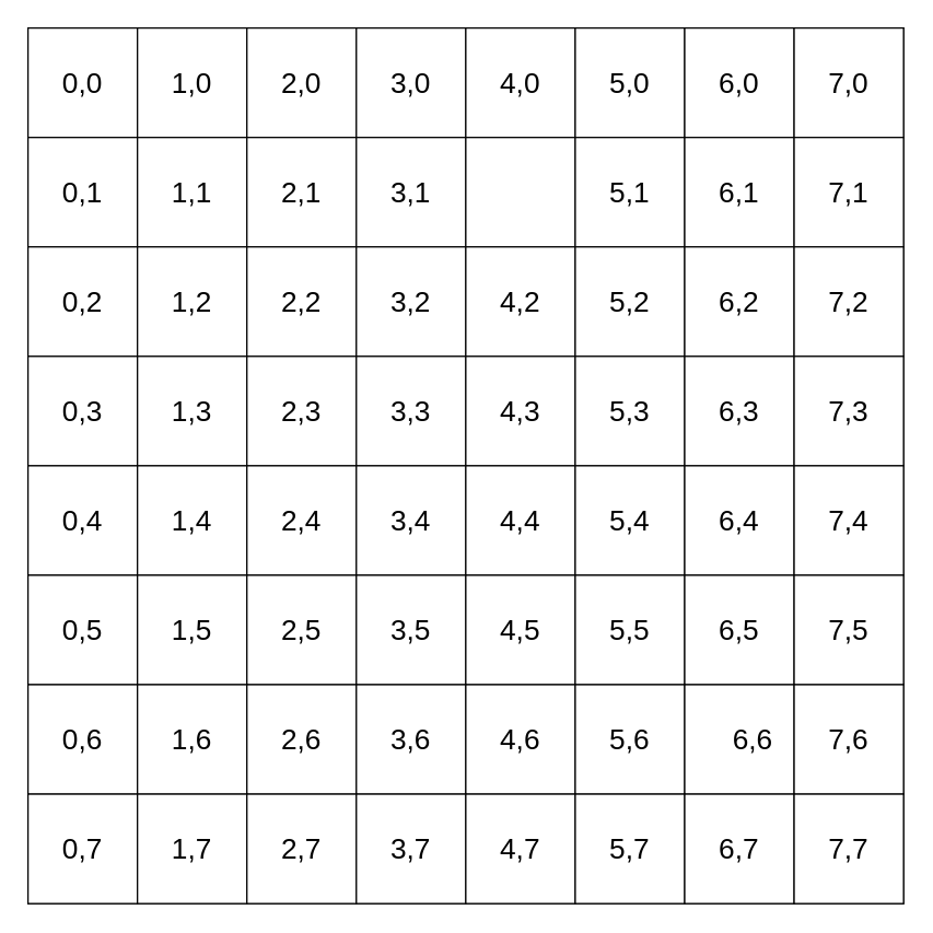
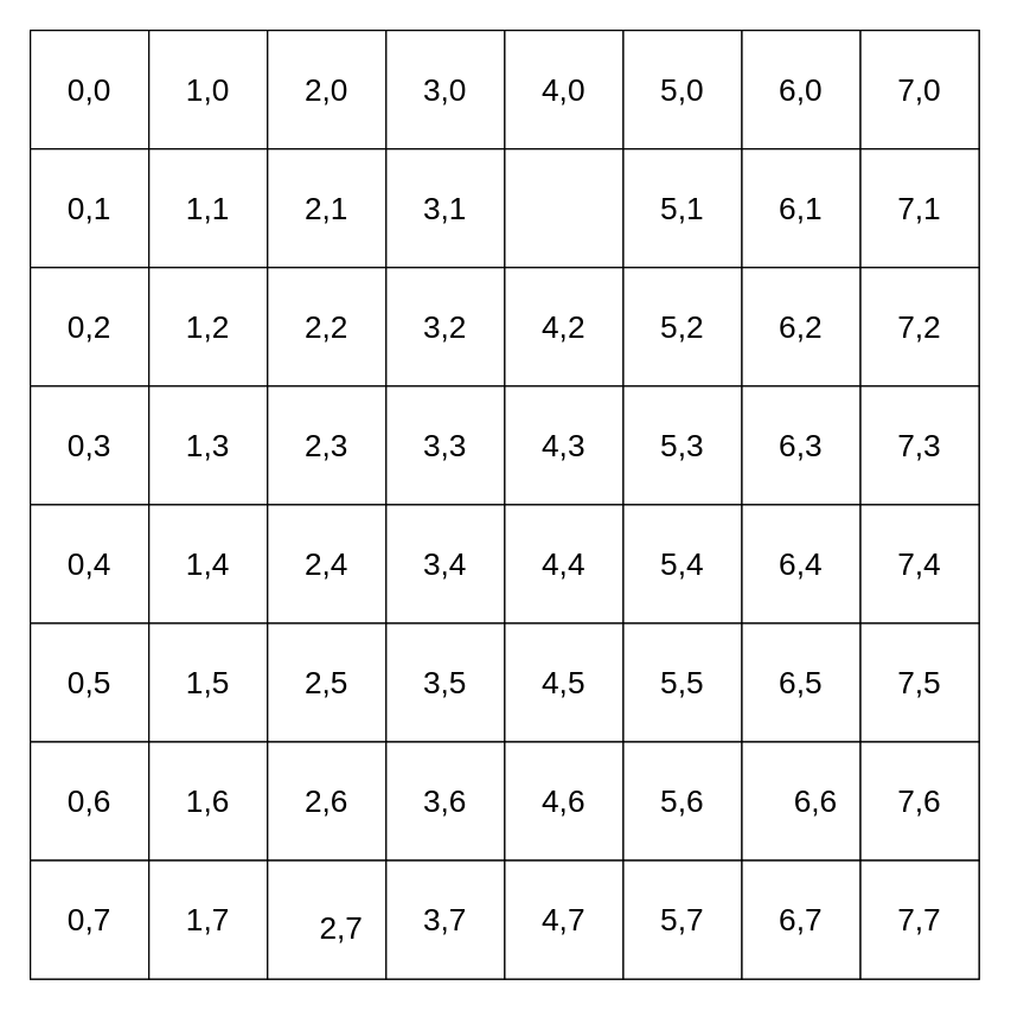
- <mxCell id="89" value="&lt;p&gt;&lt;font style=&quot;font-size: 21px&quot;&gt;2,7&lt;/font&gt;&lt;/p&gt;" style="text;html=1;strokeColor=none;fillColor=none;align=center;verticalAlign=middle;whiteSpace=wrap;rounded=0;" vertex="1" parent="1"><mxGeometry x="200" y="610" width="40" height="20" as="geometry" /></mxCell>
+ <mxCell id="89" value="&lt;p&gt;&lt;font style=&quot;font-size: 21px&quot;&gt;2,7&lt;/font&gt;&lt;/p&gt;" style="text;html=1;strokeColor=none;fillColor=none;align=center;verticalAlign=middle;whiteSpace=wrap;rounded=0;" vertex="1" parent="1"><mxGeometry x="210" y="615" width="40" height="20" as="geometry" /></mxCell>
